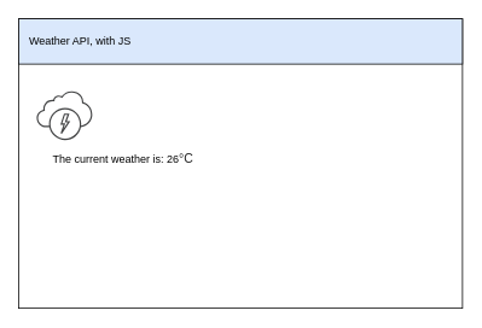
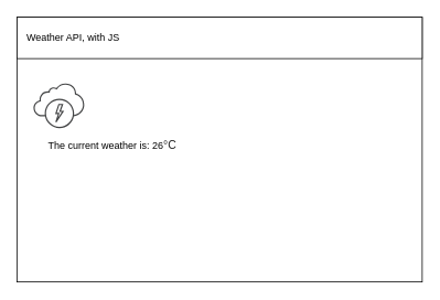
- <mxCell id="3" value="&amp;nbsp; &amp;nbsp;Weather API, with JS" style="rounded=0;whiteSpace=wrap;html=1;align=left;fillColor=#dae8fc;" vertex="1" parent="1"><mxGeometry x="20" y="20" width="490" height="50" as="geometry" /></mxCell>
+ <mxCell id="3" value="&amp;nbsp; &amp;nbsp;Weather API, with JS" style="rounded=0;whiteSpace=wrap;html=1;align=left;" vertex="1" parent="1"><mxGeometry x="20" y="20" width="490" height="50" as="geometry" /></mxCell>
